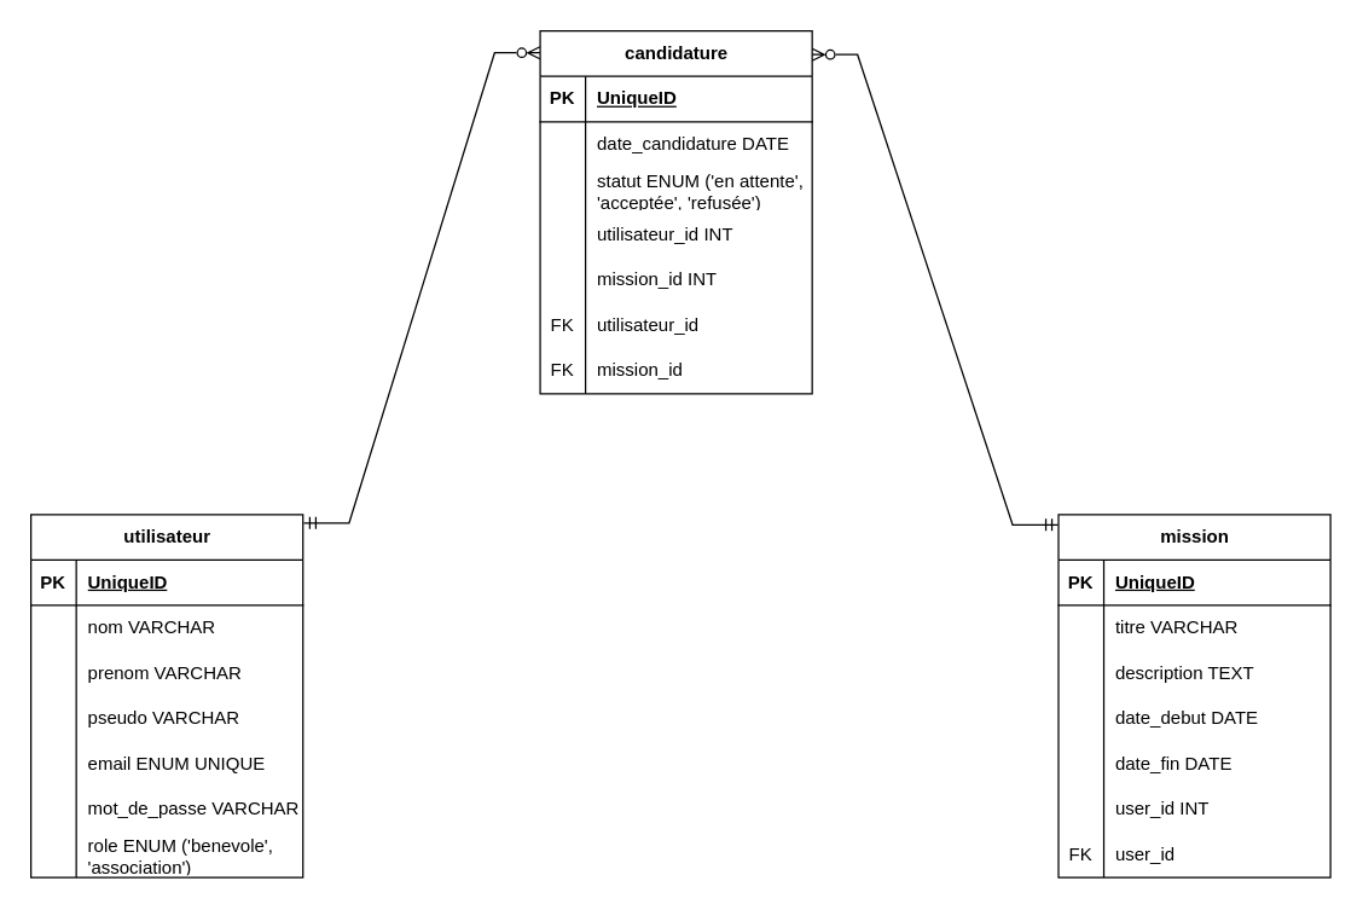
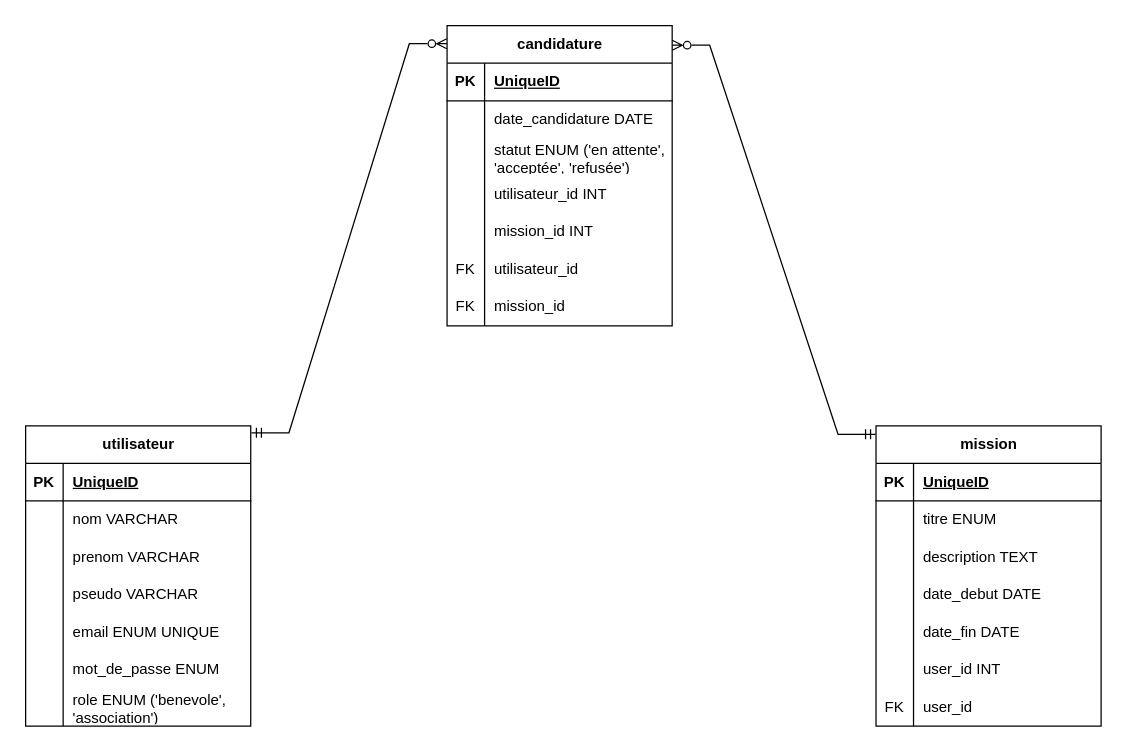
- <mxCell id="30" value="titre VARCHAR" style="shape=partialRectangle;connectable=0;fillColor=none;top=0;left=0;bottom=0;right=0;align=left;spacingLeft=6;overflow=hidden;whiteSpace=wrap;html=1;" vertex="1" parent="28"><mxGeometry x="30" width="150" height="30" as="geometry"><mxRectangle width="150" height="30" as="alternateBounds" /></mxGeometry></mxCell>
+ <mxCell id="30" value="titre ENUM" style="shape=partialRectangle;connectable=0;fillColor=none;top=0;left=0;bottom=0;right=0;align=left;spacingLeft=6;overflow=hidden;whiteSpace=wrap;html=1;" vertex="1" parent="28"><mxGeometry x="30" width="150" height="30" as="geometry"><mxRectangle width="150" height="30" as="alternateBounds" /></mxGeometry></mxCell>
- <mxCell id="20" value="mot_de_passe VARCHAR" style="shape=partialRectangle;connectable=0;fillColor=none;top=0;left=0;bottom=0;right=0;align=left;spacingLeft=6;overflow=hidden;whiteSpace=wrap;html=1;" vertex="1" parent="18"><mxGeometry x="30" width="150" height="30" as="geometry"><mxRectangle width="150" height="30" as="alternateBounds" /></mxGeometry></mxCell>
+ <mxCell id="20" value="mot_de_passe ENUM" style="shape=partialRectangle;connectable=0;fillColor=none;top=0;left=0;bottom=0;right=0;align=left;spacingLeft=6;overflow=hidden;whiteSpace=wrap;html=1;" vertex="1" parent="18"><mxGeometry x="30" width="150" height="30" as="geometry"><mxRectangle width="150" height="30" as="alternateBounds" /></mxGeometry></mxCell>
